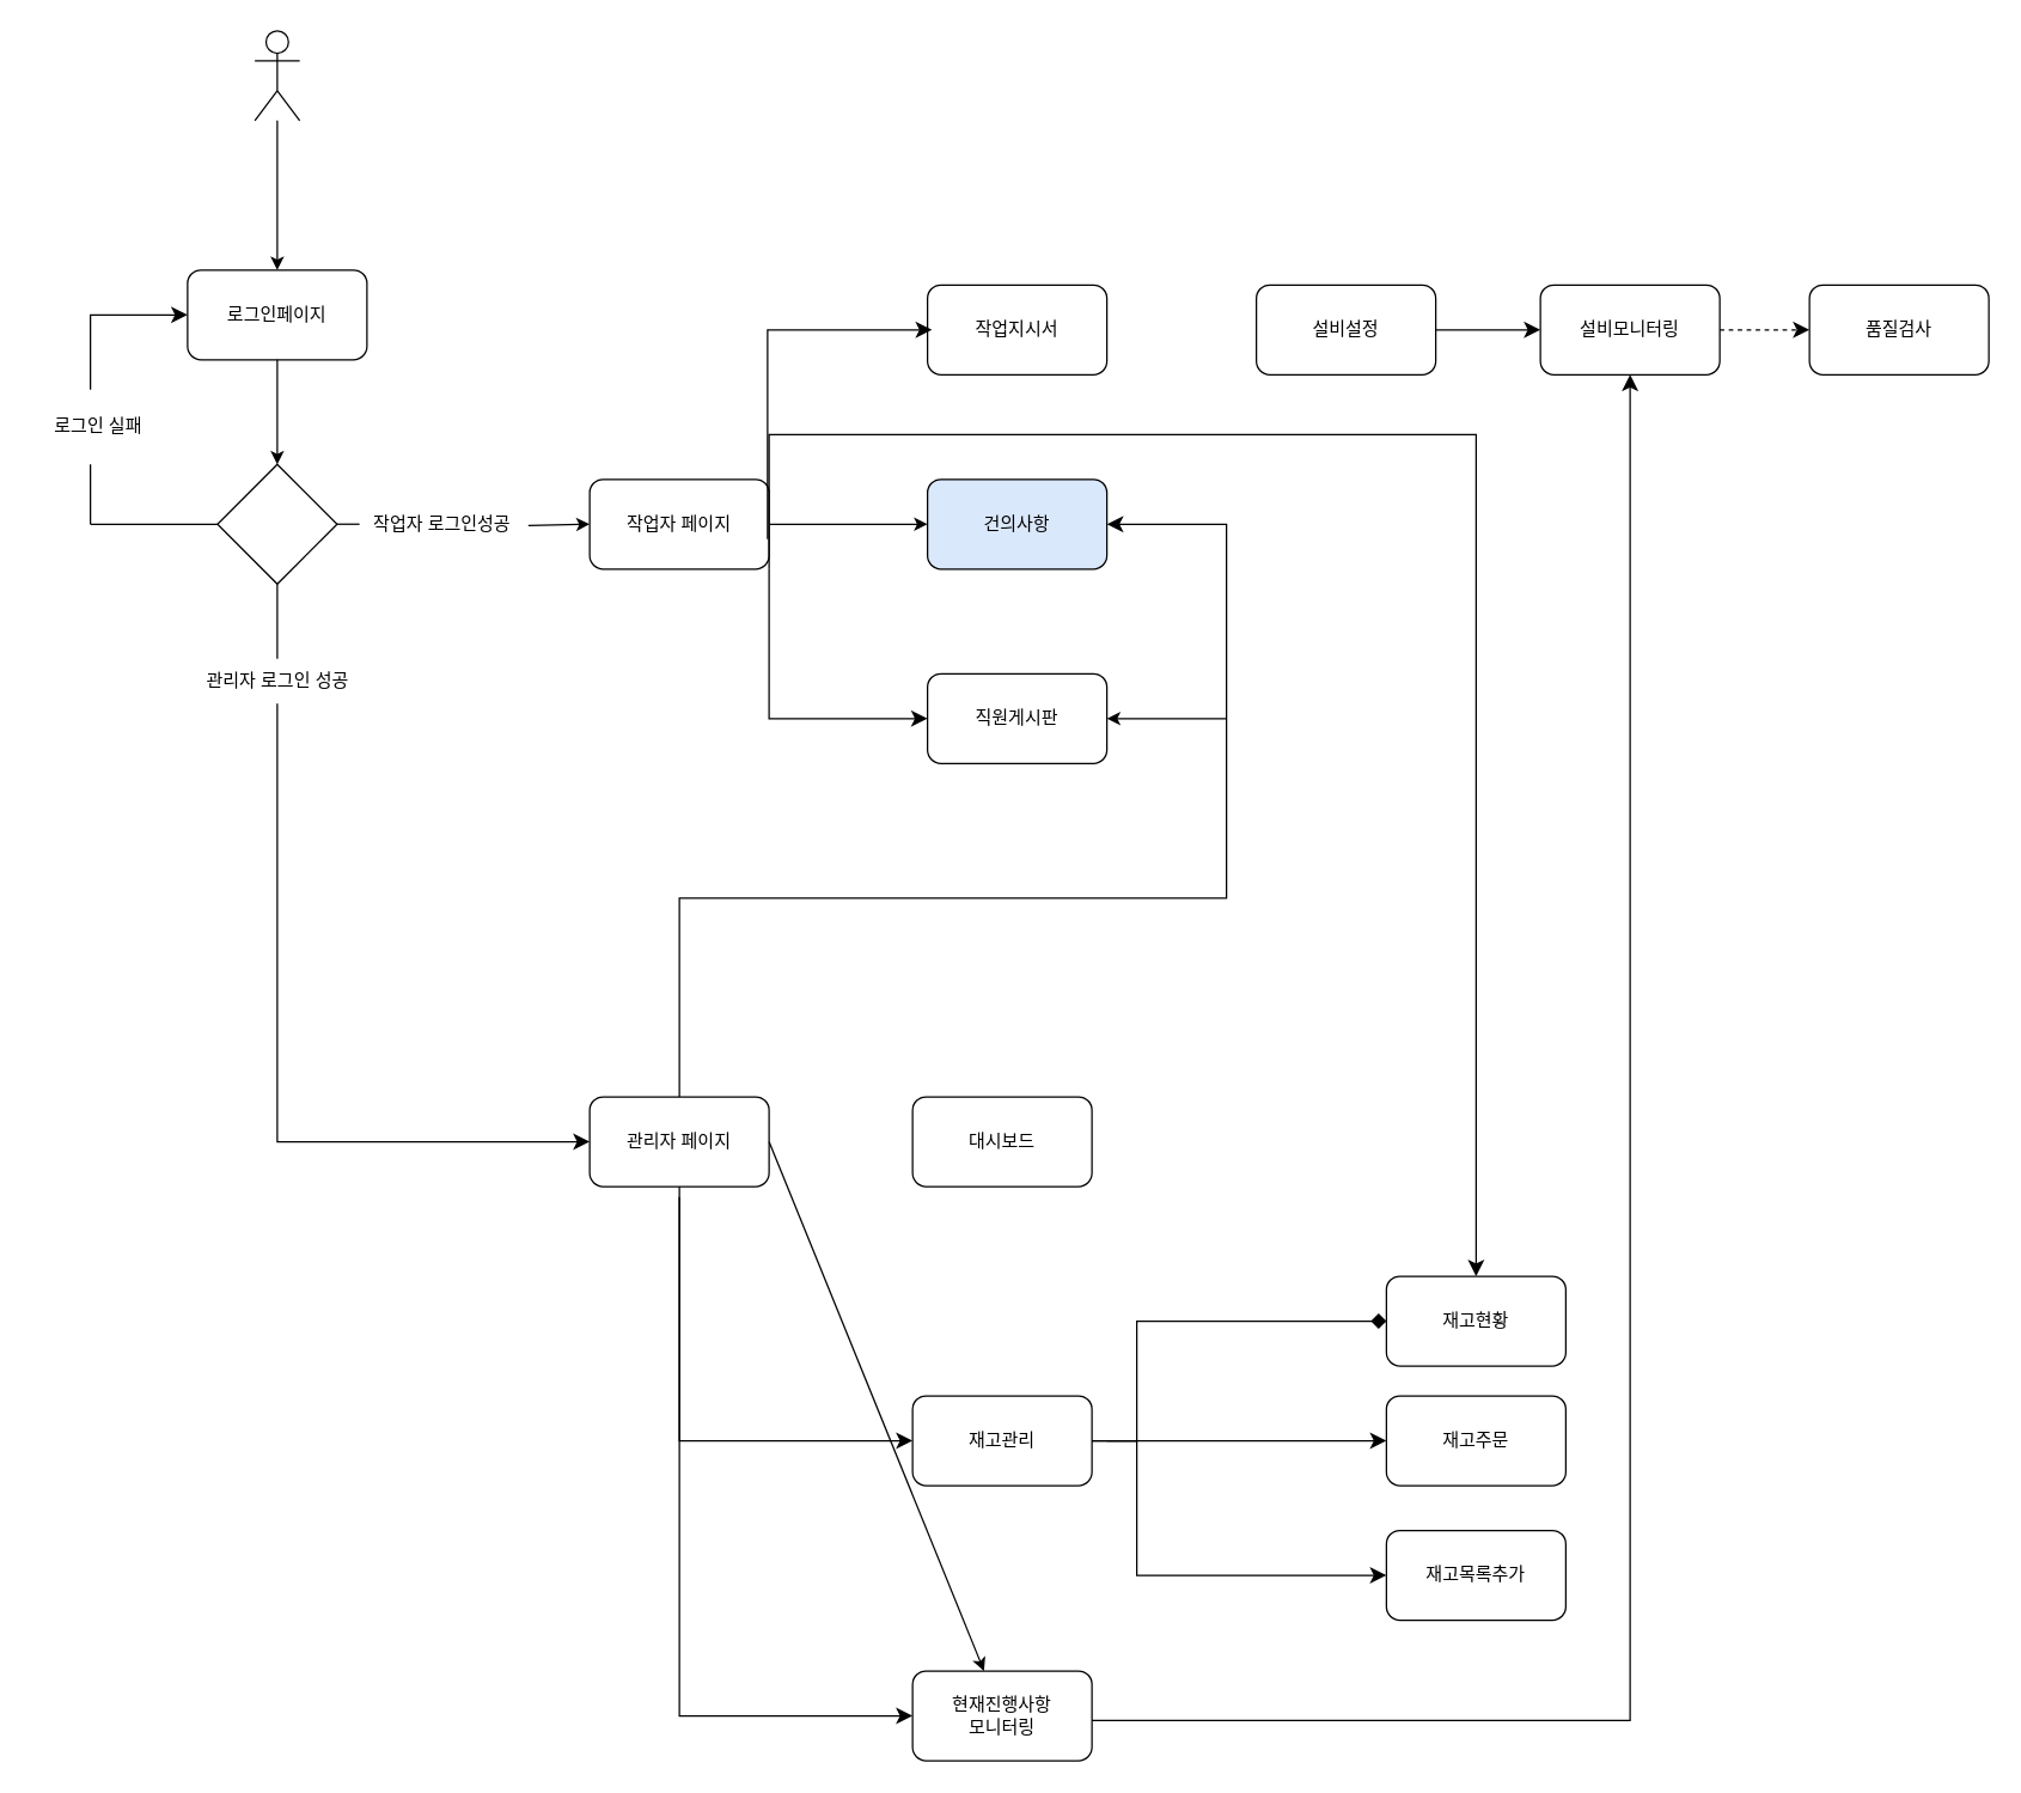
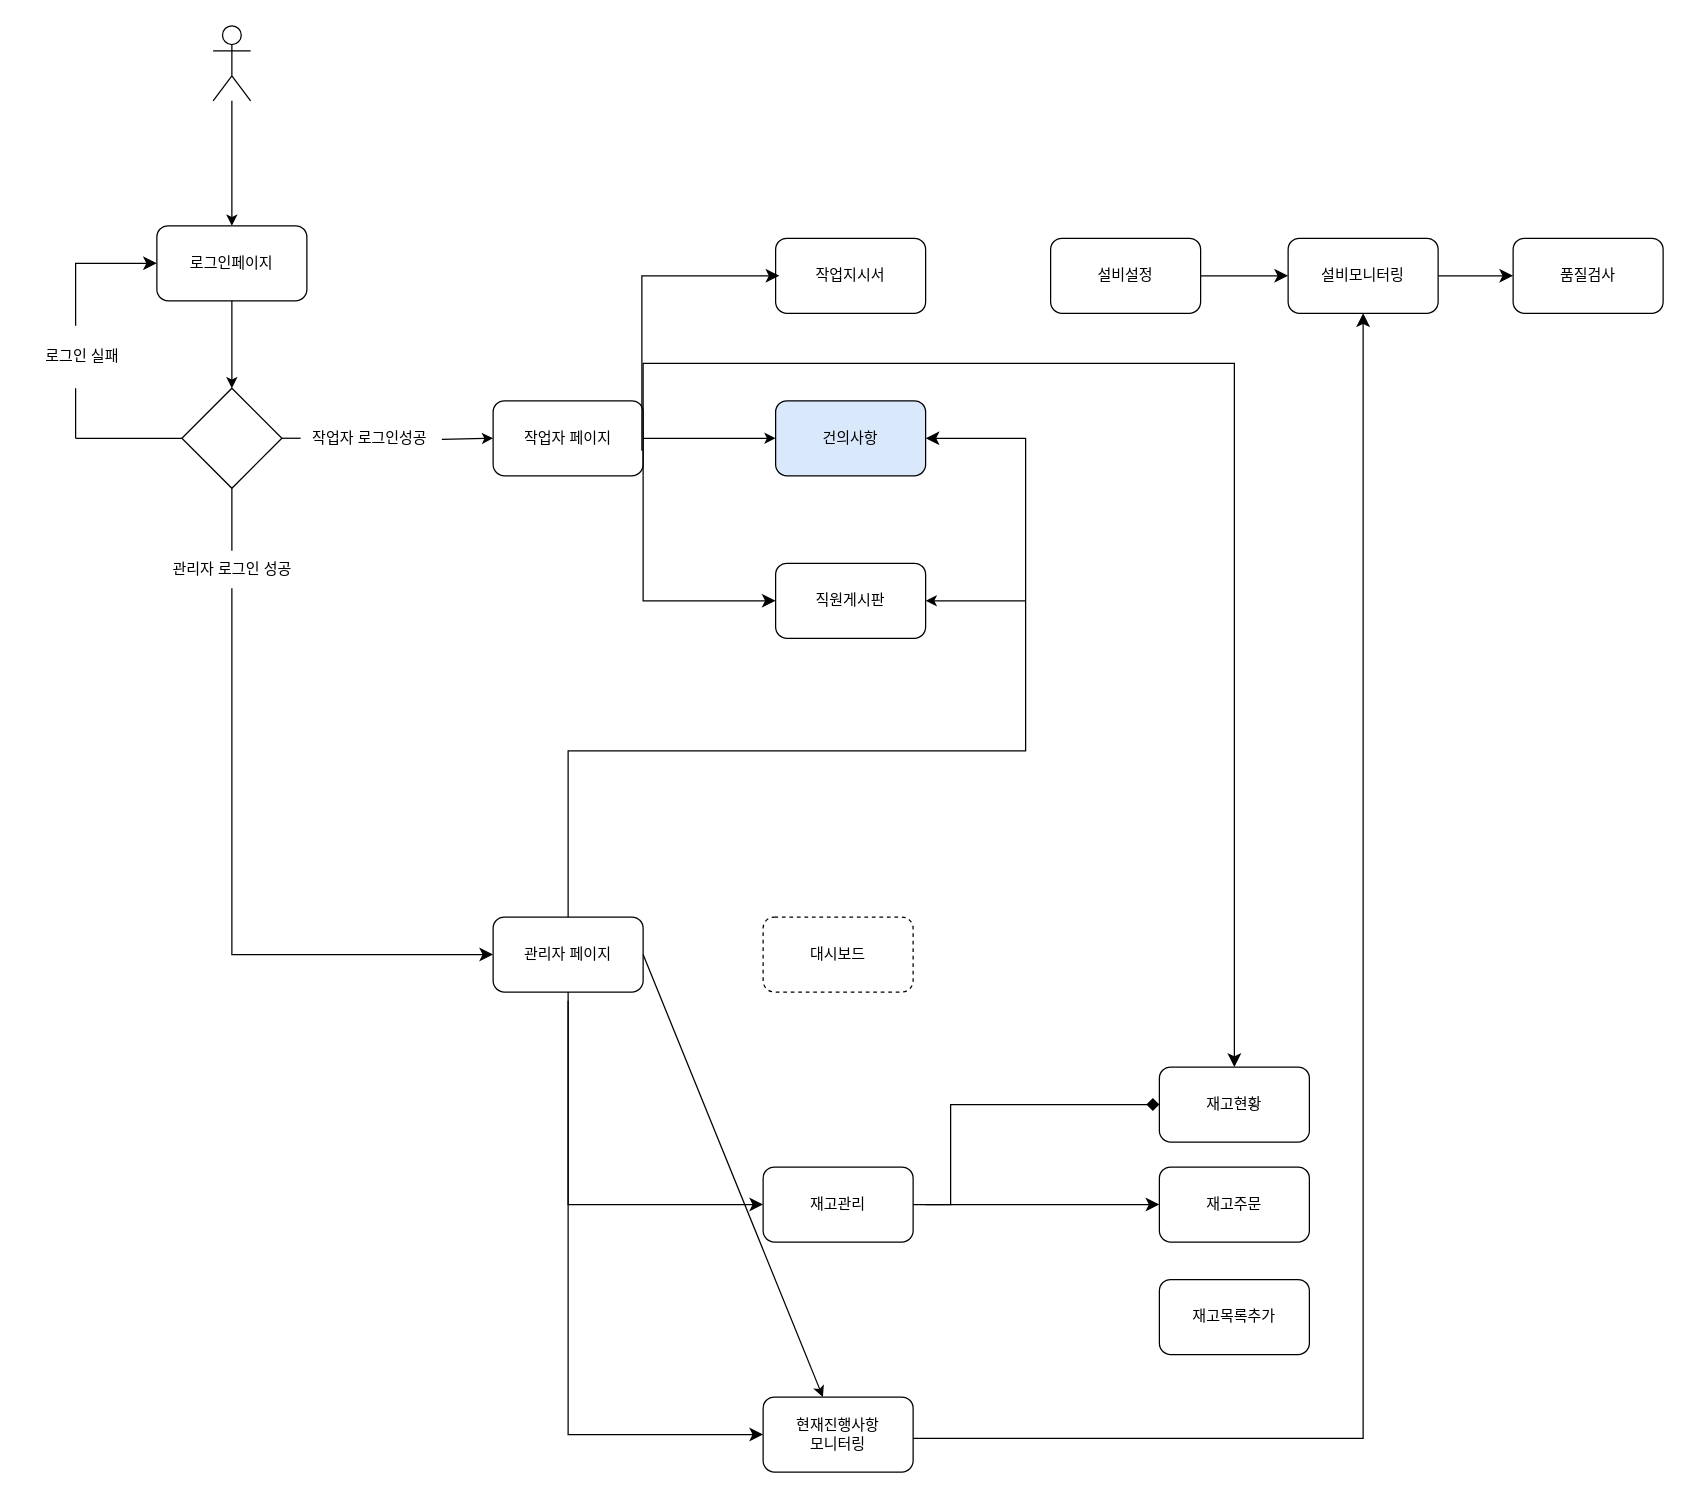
- <mxCell id="37" value="" style="edgeStyle=elbowEdgeStyle;elbow=horizontal;endArrow=classic;html=1;curved=0;rounded=0;endSize=8;startSize=8;entryX=0;entryY=0.5;entryDx=0;entryDy=0;exitX=1;exitY=0.5;exitDx=0;exitDy=0;exitPerimeter=0;dashed=1;" edge="1" parent="1" source="43" target="14"><mxGeometry width="50" height="50" relative="1" as="geometry"><mxPoint x="740" y="220" as="sourcePoint" /><mxPoint x="880" y="180" as="targetPoint" /><Array as="points" /></mxGeometry></mxCell>
+ <mxCell id="37" value="" style="edgeStyle=elbowEdgeStyle;elbow=horizontal;endArrow=classic;html=1;curved=0;rounded=0;endSize=8;startSize=8;entryX=0;entryY=0.5;entryDx=0;entryDy=0;exitX=1;exitY=0.5;exitDx=0;exitDy=0;exitPerimeter=0;" edge="1" parent="1" source="43" target="14"><mxGeometry width="50" height="50" relative="1" as="geometry"><mxPoint x="740" y="220" as="sourcePoint" /><mxPoint x="880" y="180" as="targetPoint" /><Array as="points" /></mxGeometry></mxCell>
- <mxCell id="24" value="대시보드" style="rounded=1;whiteSpace=wrap;html=1;" vertex="1" parent="1"><mxGeometry x="610" y="733" width="120" height="60" as="geometry" /></mxCell>
+ <mxCell id="24" value="대시보드" style="rounded=1;whiteSpace=wrap;html=1;dashed=1;" vertex="1" parent="1"><mxGeometry x="610" y="733" width="120" height="60" as="geometry" /></mxCell>
- <mxCell id="32" value="" style="edgeStyle=elbowEdgeStyle;elbow=horizontal;endArrow=classic;html=1;curved=0;rounded=0;endSize=8;startSize=8;exitX=1;exitY=0.5;exitDx=0;exitDy=0;entryX=0;entryY=0.5;entryDx=0;entryDy=0;" edge="1" parent="1" source="26" target="29"><mxGeometry width="50" height="50" relative="1" as="geometry"><mxPoint x="720" y="1053" as="sourcePoint" /><mxPoint x="770" y="1003" as="targetPoint" /><Array as="points"><mxPoint x="760" y="1013" /></Array></mxGeometry></mxCell>
